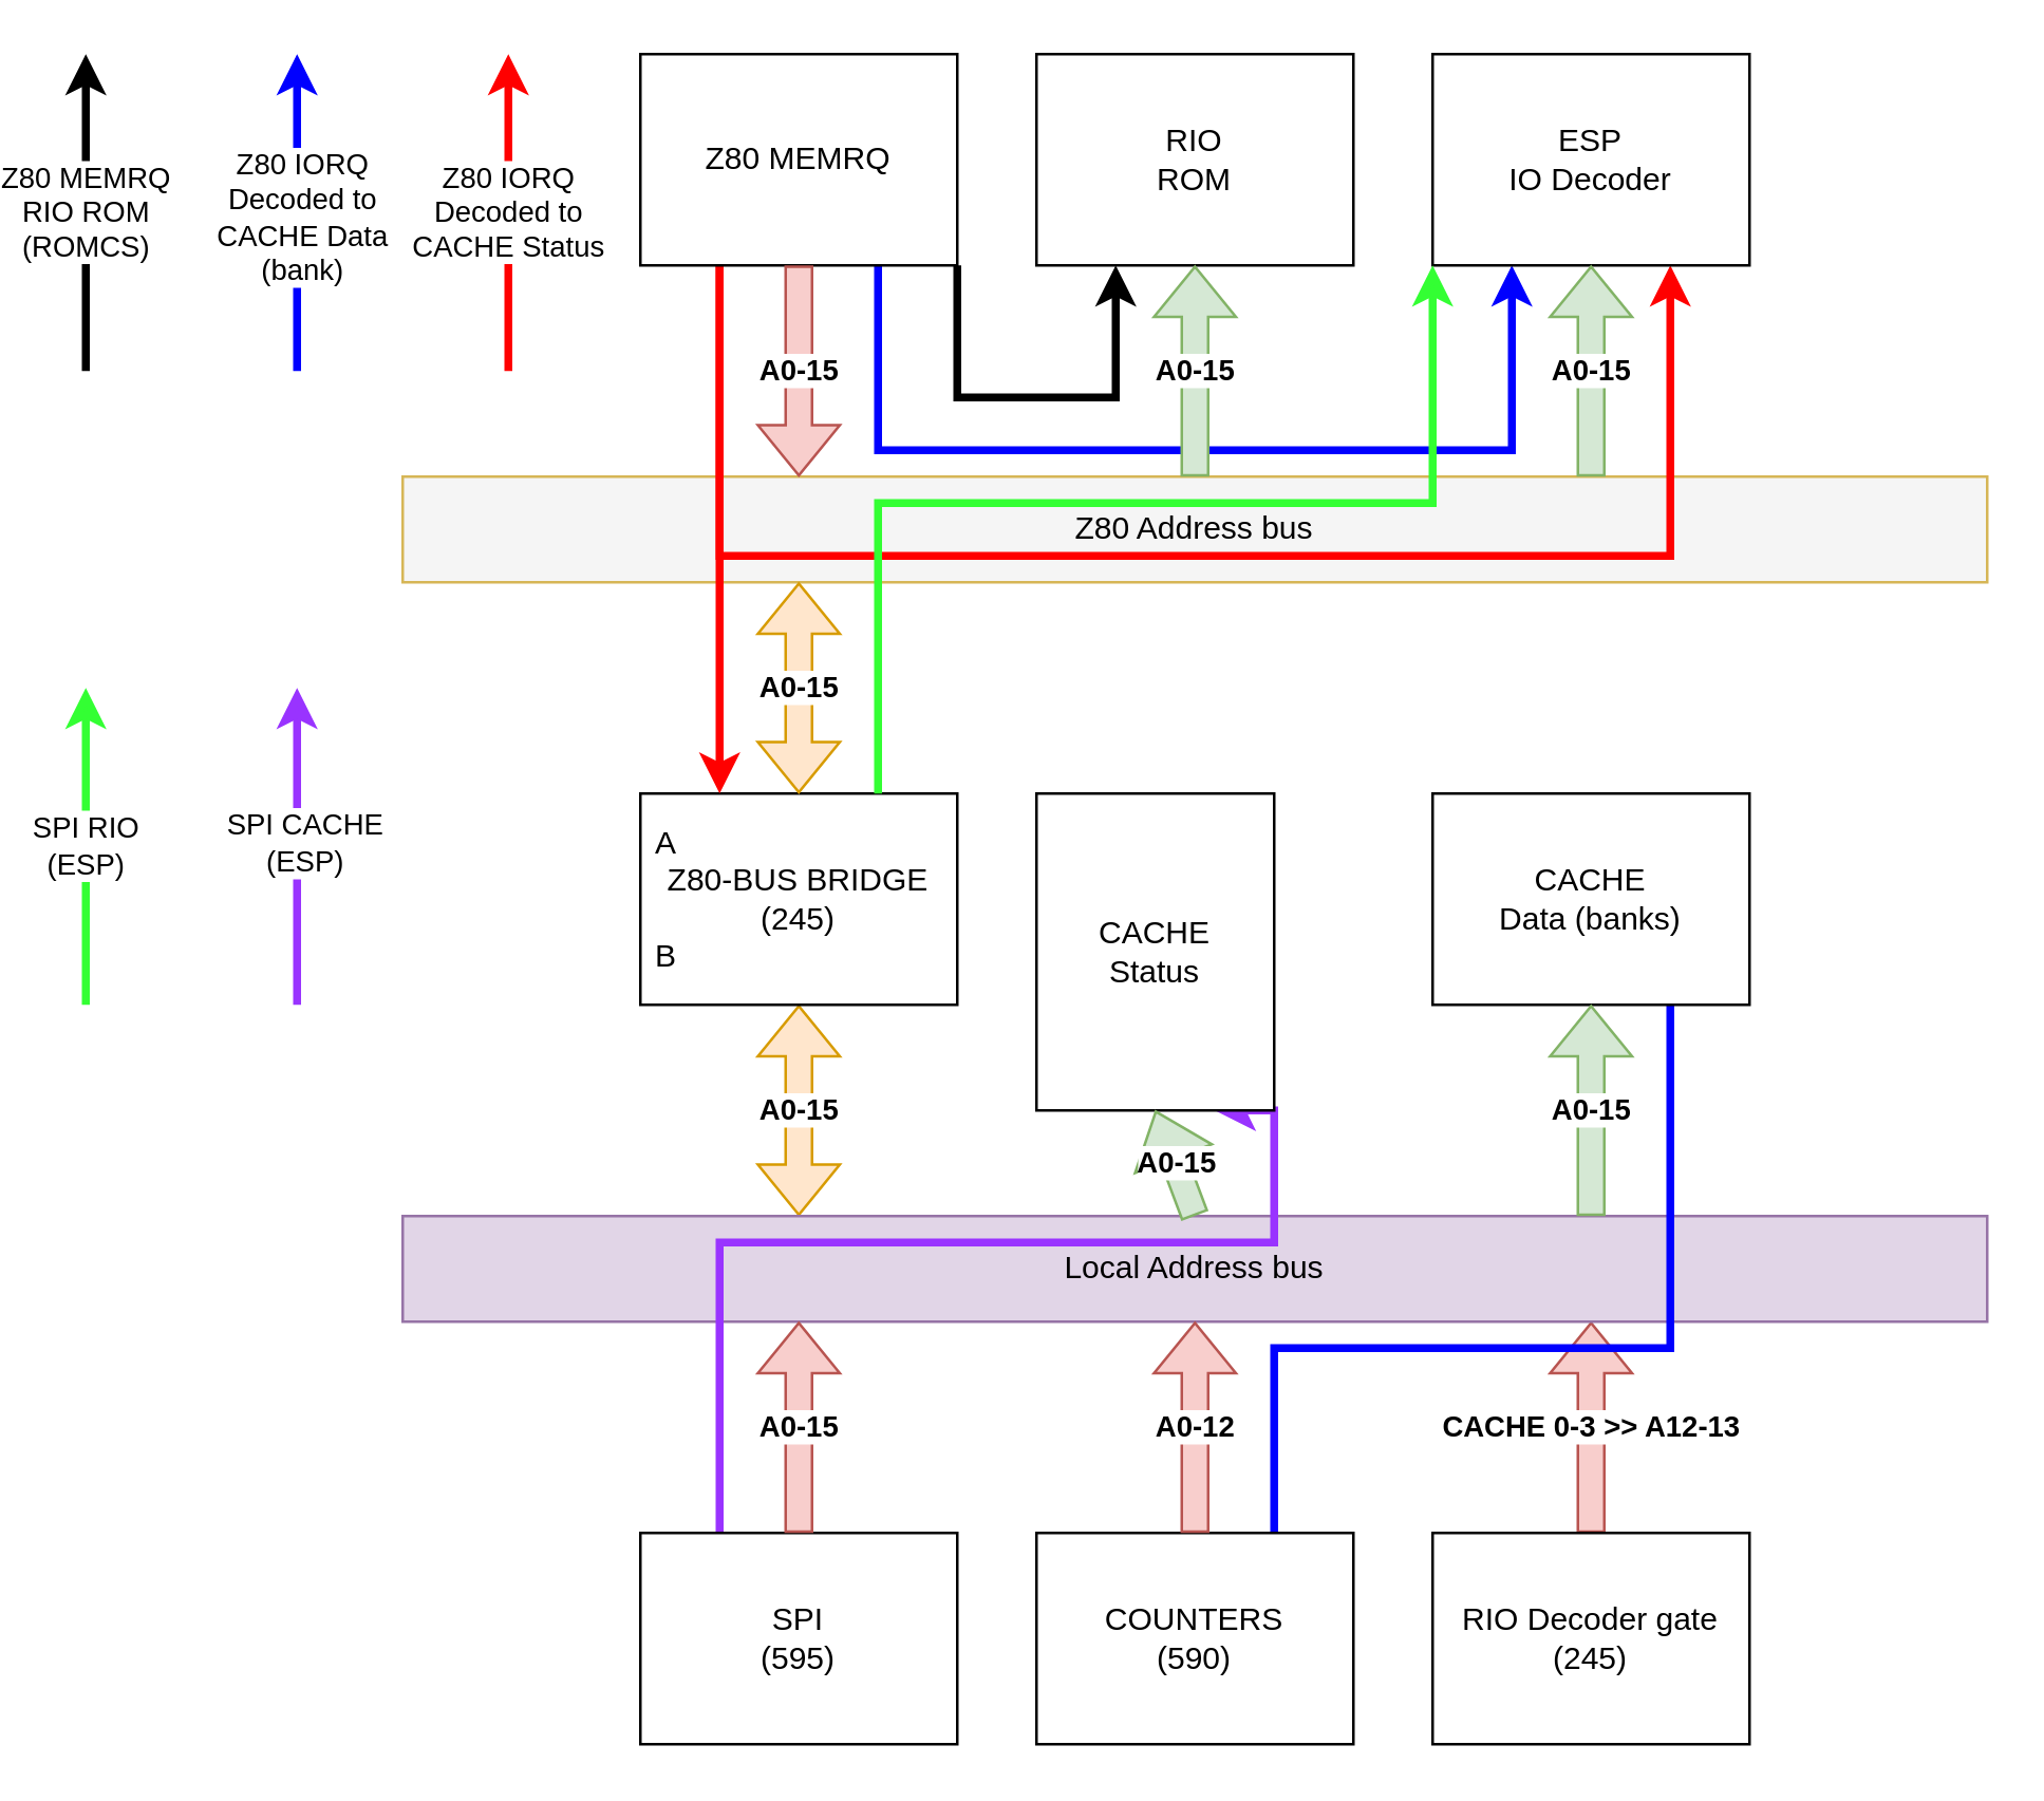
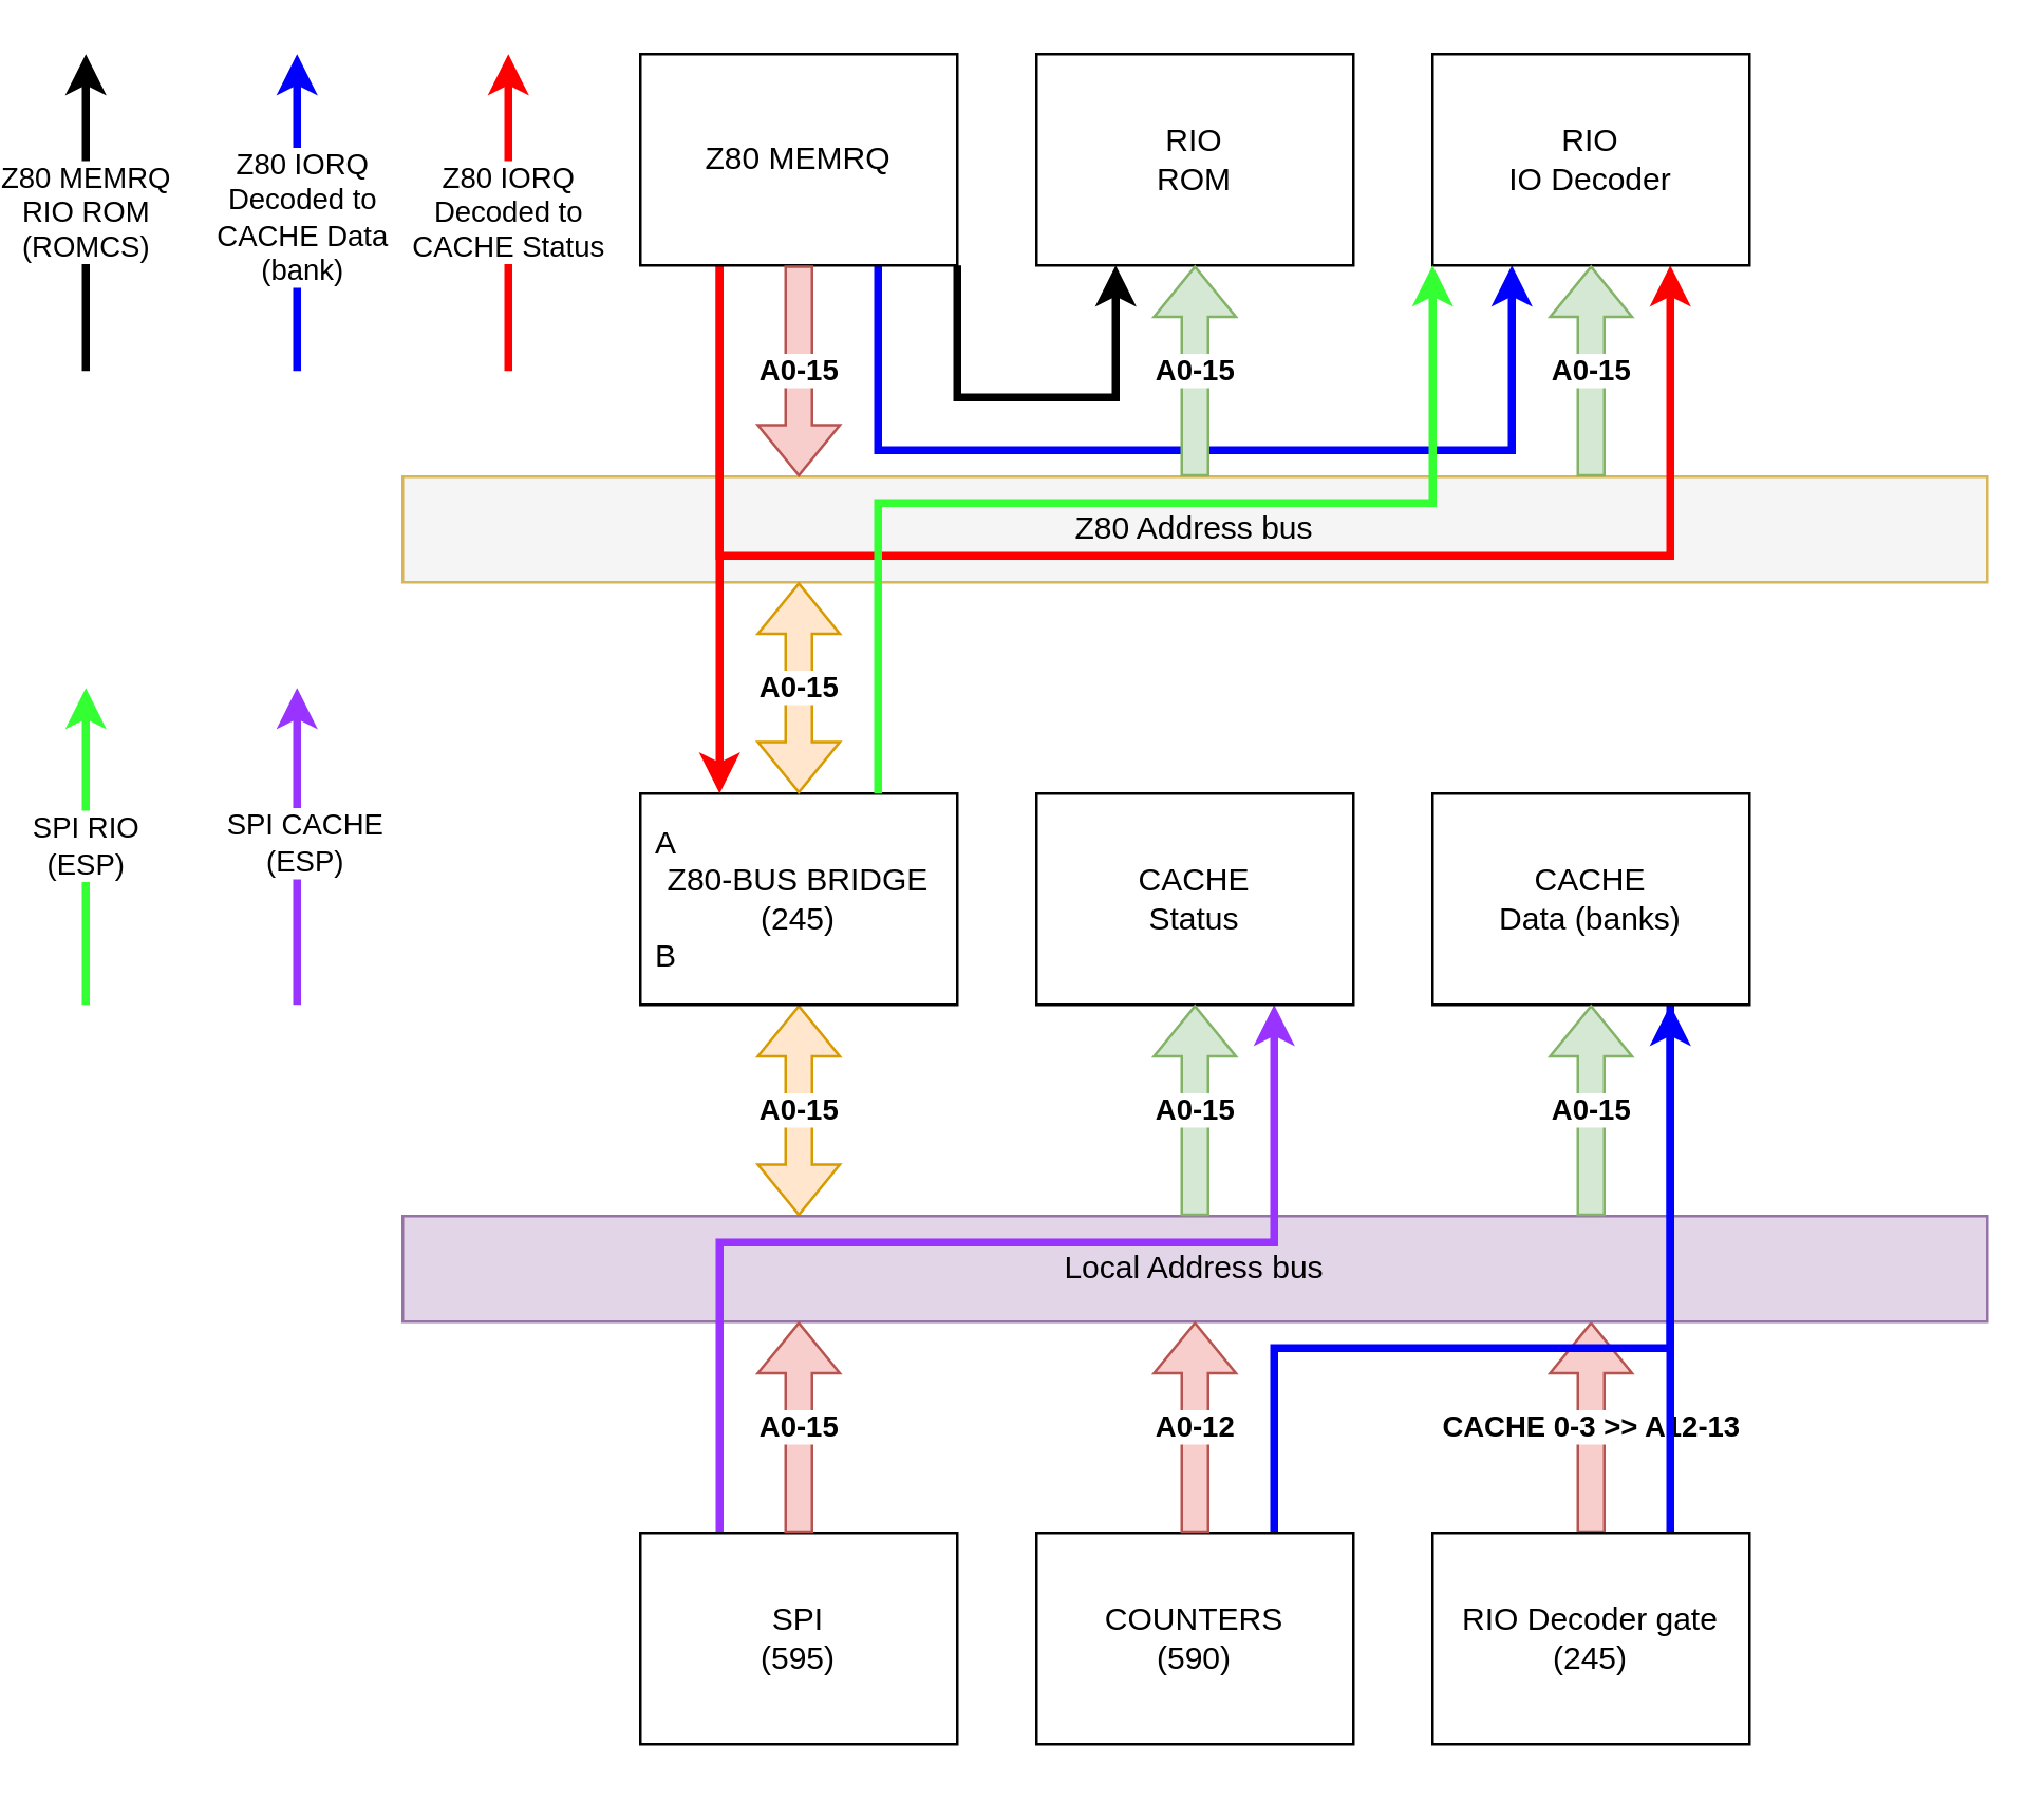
- <mxCell id="25" value="ESP&lt;br&gt;IO Decoder" style="rounded=0;whiteSpace=wrap;html=1;" vertex="1" parent="1"><mxGeometry x="530" y="20" width="120" height="80" as="geometry" /></mxCell>
+ <mxCell id="25" value="RIO&lt;br&gt;IO Decoder" style="rounded=0;whiteSpace=wrap;html=1;" vertex="1" parent="1"><mxGeometry x="530" y="20" width="120" height="80" as="geometry" /></mxCell>
- <mxCell id="28" value="CACHE&lt;br&gt;Status" style="rounded=0;whiteSpace=wrap;html=1;" vertex="1" parent="1"><mxGeometry x="380" y="300" width="90" height="120" as="geometry" /></mxCell>
+ <mxCell id="28" value="CACHE&lt;br&gt;Status" style="rounded=0;whiteSpace=wrap;html=1;" vertex="1" parent="1"><mxGeometry x="380" y="300" width="120" height="80" as="geometry" /></mxCell>
+ <mxCell id="12" style="edgeStyle=orthogonalEdgeStyle;rounded=0;orthogonalLoop=1;jettySize=auto;html=1;exitX=0.75;exitY=0;exitDx=0;exitDy=0;strokeColor=#0000FF;entryX=0.75;entryY=1;entryDx=0;entryDy=0;strokeWidth=3;" edge="1" parent="1" source="13" target="29"><mxGeometry relative="1" as="geometry"><mxPoint x="620" y="490" as="targetPoint" /></mxGeometry></mxCell>
